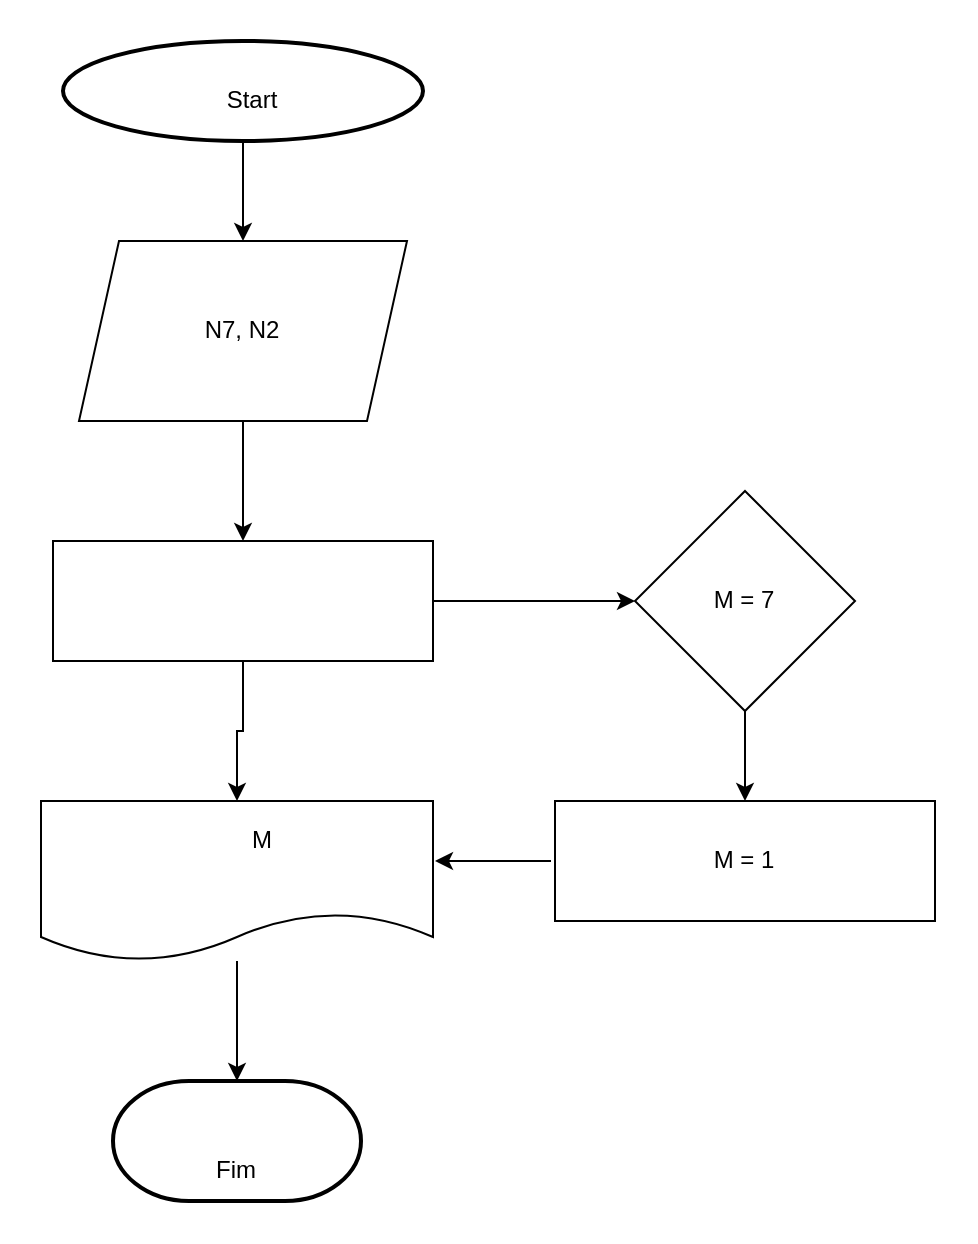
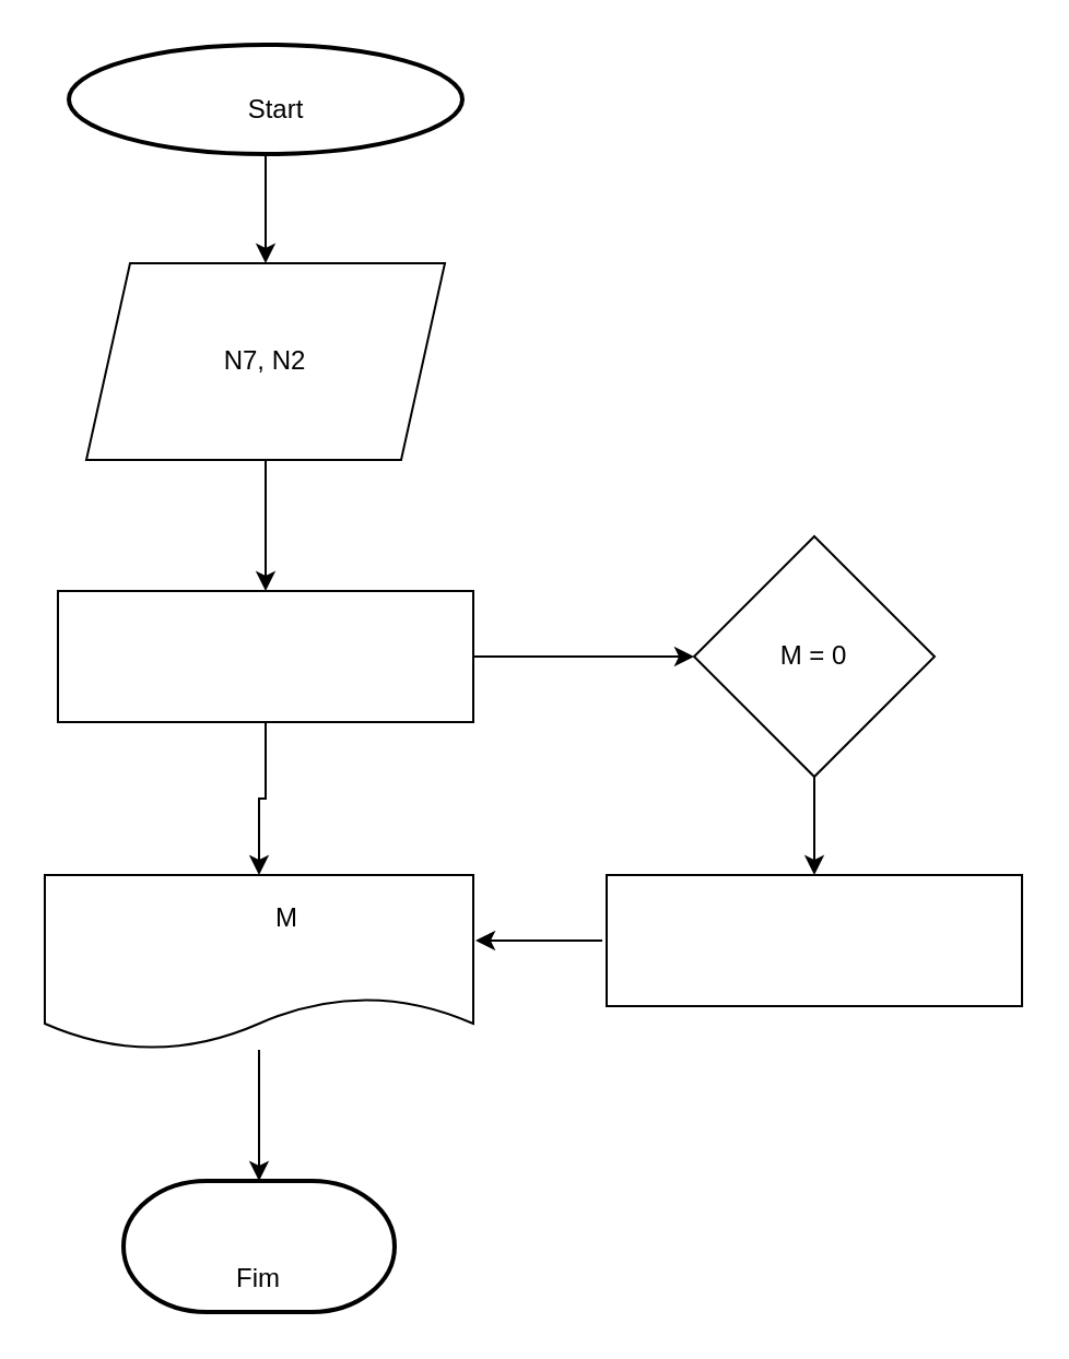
- <mxCell id="22" value="M = 7" style="text;html=1;strokeColor=none;fillColor=none;align=center;verticalAlign=middle;whiteSpace=wrap;rounded=0;" parent="1" vertex="1"><mxGeometry x="307" y="290" width="130" height="20" as="geometry" /></mxCell>
+ <mxCell id="22" value="M = 0" style="text;html=1;strokeColor=none;fillColor=none;align=center;verticalAlign=middle;whiteSpace=wrap;rounded=0;" parent="1" vertex="1"><mxGeometry x="307" y="290" width="130" height="20" as="geometry" /></mxCell>
- <mxCell id="21" value="M = 1" style="text;html=1;strokeColor=none;fillColor=none;align=center;verticalAlign=middle;whiteSpace=wrap;rounded=0;" parent="1" vertex="1"><mxGeometry x="307" y="420" width="130" height="20" as="geometry" /></mxCell>
